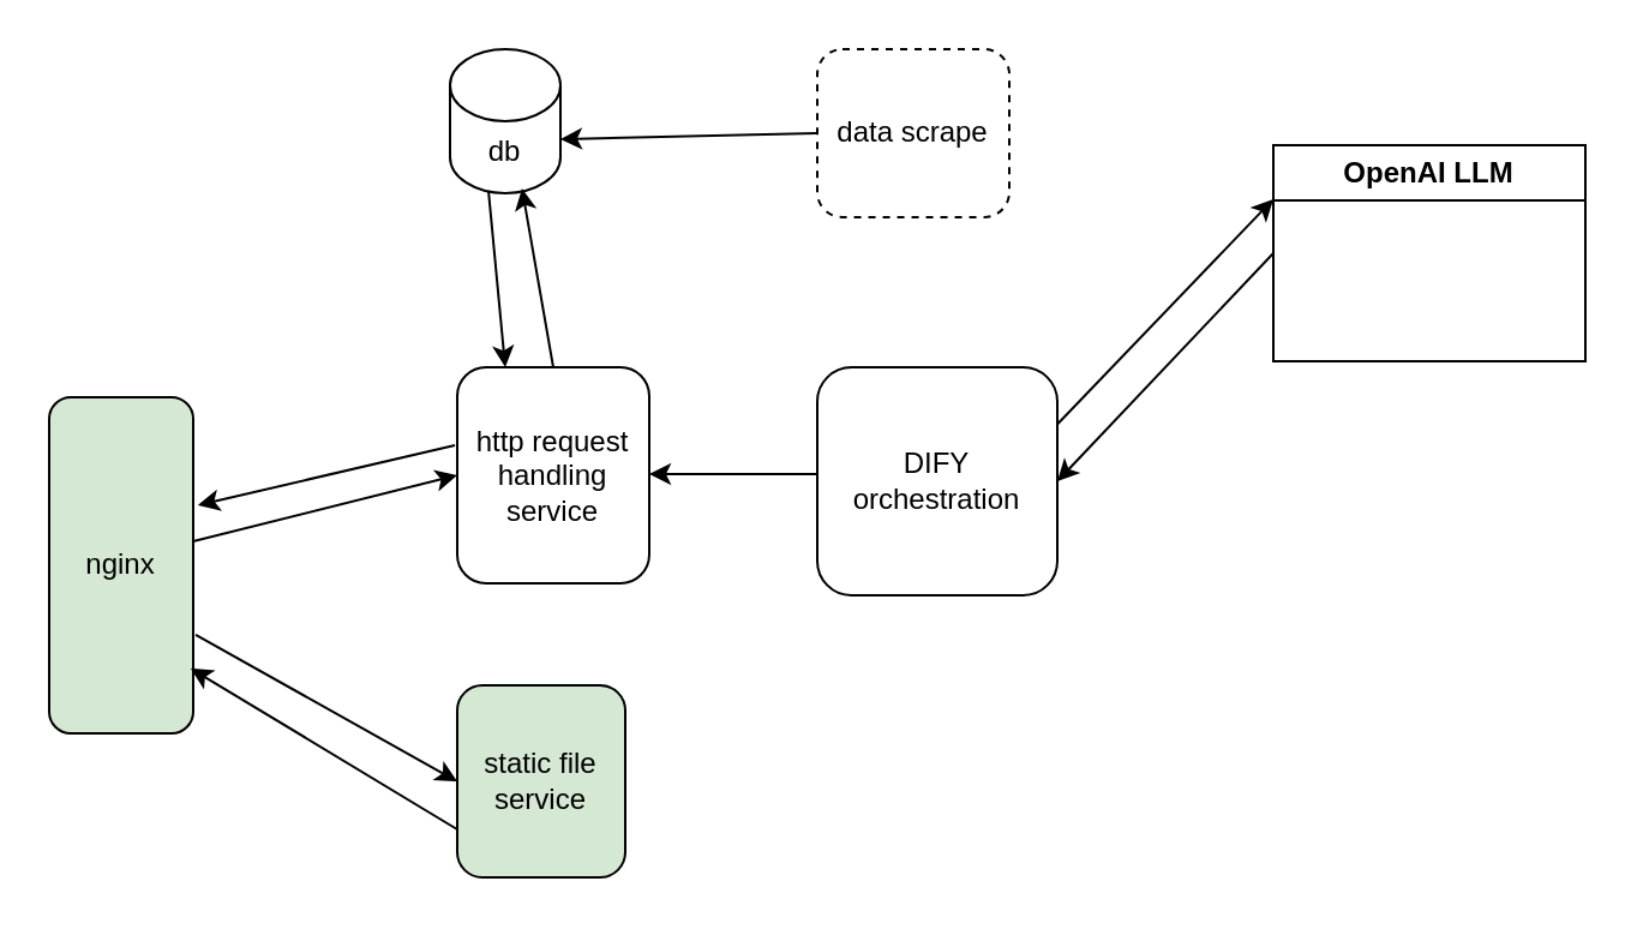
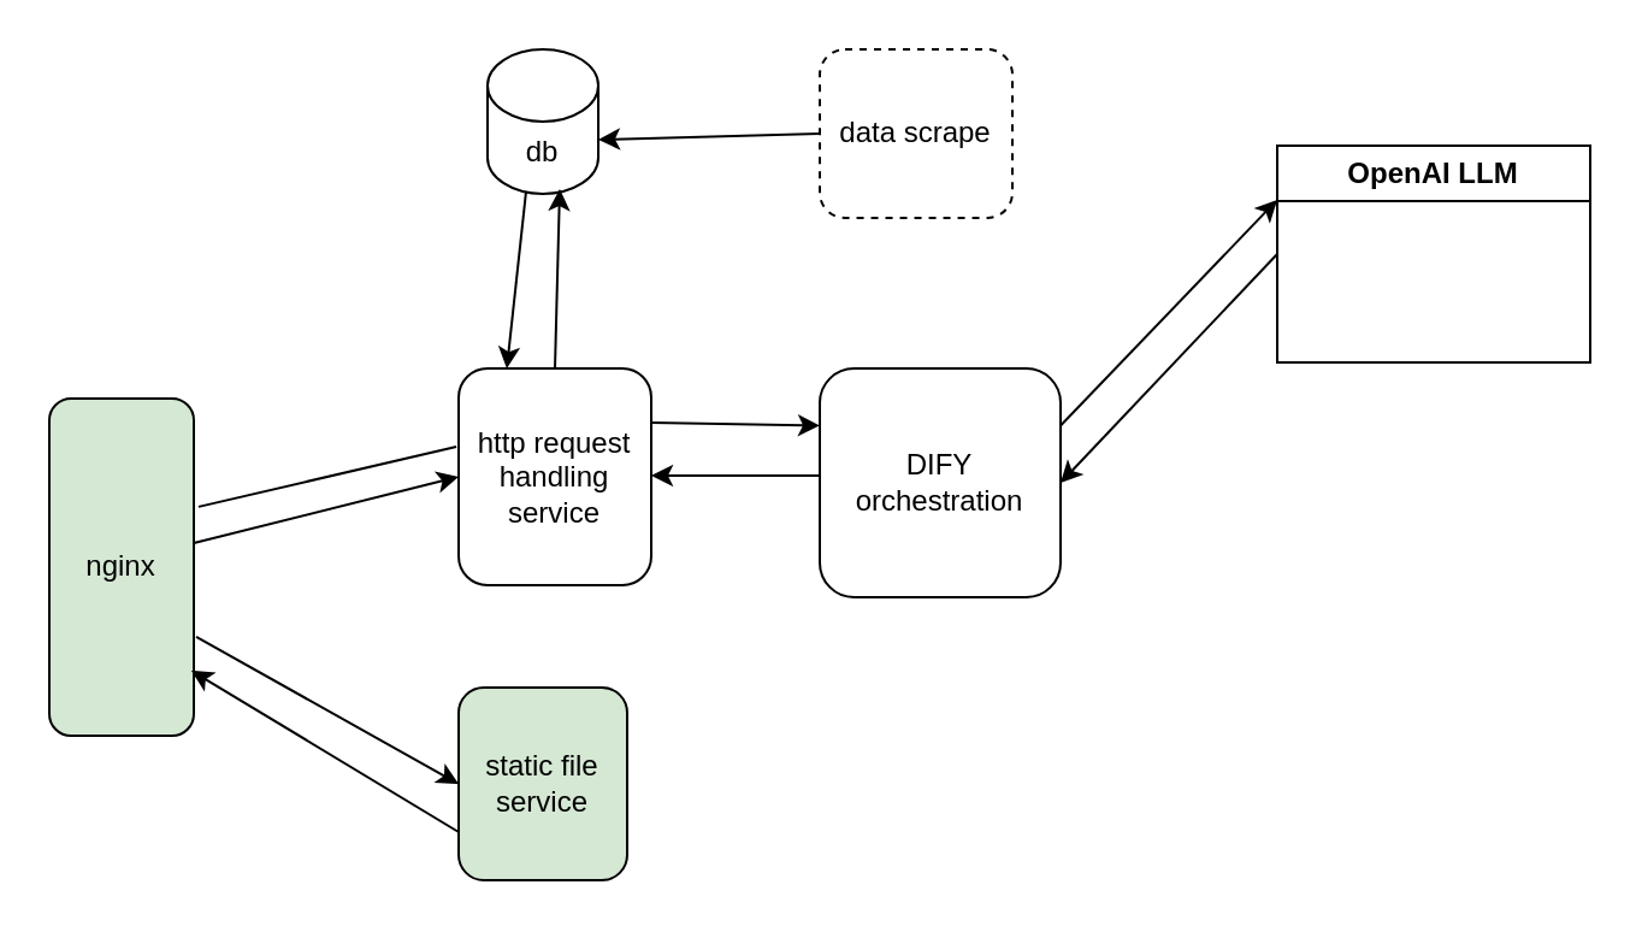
- <mxCell id="4" value="db" style="shape=cylinder3;whiteSpace=wrap;html=1;boundedLbl=1;backgroundOutline=1;size=15;" vertex="1" parent="1"><mxGeometry x="187" y="20" width="46" height="60" as="geometry" /></mxCell>
+ <mxCell id="4" value="db" style="shape=cylinder3;whiteSpace=wrap;html=1;boundedLbl=1;backgroundOutline=1;size=15;" vertex="1" parent="1"><mxGeometry x="202" y="20" width="46" height="60" as="geometry" /></mxCell>
+ <mxCell id="13" value="" style="endArrow=classic;html=1;rounded=0;entryX=0;entryY=0.25;entryDx=0;entryDy=0;exitX=1;exitY=0.25;exitDx=0;exitDy=0;" edge="1" parent="1" source="3" target="7"><mxGeometry width="50" height="50" relative="1" as="geometry"><mxPoint x="290" y="325" as="sourcePoint" /><mxPoint x="340" y="275" as="targetPoint" /></mxGeometry></mxCell>
- <mxCell id="18" value="" style="endArrow=classic;html=1;rounded=0;entryX=1.033;entryY=0.321;entryDx=0;entryDy=0;entryPerimeter=0;exitX=-0.012;exitY=0.361;exitDx=0;exitDy=0;exitPerimeter=0;" edge="1" parent="1" source="3" target="2"><mxGeometry width="50" height="50" relative="1" as="geometry"><mxPoint x="90" y="425" as="sourcePoint" /><mxPoint x="140" y="375" as="targetPoint" /></mxGeometry></mxCell>
+ <mxCell id="18" value="" style="endArrow=none;html=1;rounded=0;entryX=1.033;entryY=0.321;entryDx=0;entryDy=0;entryPerimeter=0;exitX=-0.012;exitY=0.361;exitDx=0;exitDy=0;exitPerimeter=0;" edge="1" parent="1" source="3" target="2"><mxGeometry width="50" height="50" relative="1" as="geometry"><mxPoint x="90" y="425" as="sourcePoint" /><mxPoint x="140" y="375" as="targetPoint" /></mxGeometry></mxCell>
